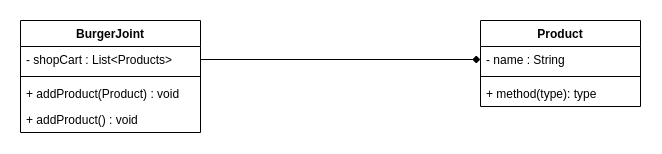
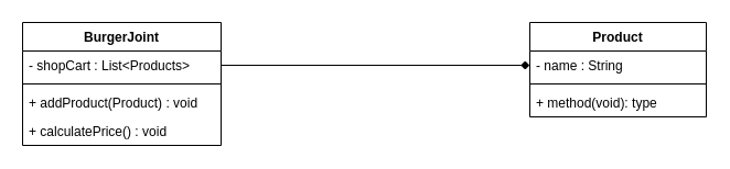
- <mxCell id="10" value="+ method(type): type" style="text;strokeColor=none;fillColor=none;align=left;verticalAlign=top;spacingLeft=4;spacingRight=4;overflow=hidden;rotatable=0;points=[[0,0.5],[1,0.5]];portConstraint=eastwest;whiteSpace=wrap;html=1;" vertex="1" parent="7"><mxGeometry y="60" width="160" height="26" as="geometry" /></mxCell>
+ <mxCell id="10" value="+ method(void): type" style="text;strokeColor=none;fillColor=none;align=left;verticalAlign=top;spacingLeft=4;spacingRight=4;overflow=hidden;rotatable=0;points=[[0,0.5],[1,0.5]];portConstraint=eastwest;whiteSpace=wrap;html=1;" vertex="1" parent="7"><mxGeometry y="60" width="160" height="26" as="geometry" /></mxCell>
- <mxCell id="6" value="+ addProduct() : void" style="text;strokeColor=none;fillColor=none;align=left;verticalAlign=top;spacingLeft=4;spacingRight=4;overflow=hidden;rotatable=0;points=[[0,0.5],[1,0.5]];portConstraint=eastwest;whiteSpace=wrap;html=1;" vertex="1" parent="2"><mxGeometry y="86" width="180" height="26" as="geometry" /></mxCell>
+ <mxCell id="6" value="+ calculatePrice() : void" style="text;strokeColor=none;fillColor=none;align=left;verticalAlign=top;spacingLeft=4;spacingRight=4;overflow=hidden;rotatable=0;points=[[0,0.5],[1,0.5]];portConstraint=eastwest;whiteSpace=wrap;html=1;" vertex="1" parent="2"><mxGeometry y="86" width="180" height="26" as="geometry" /></mxCell>
